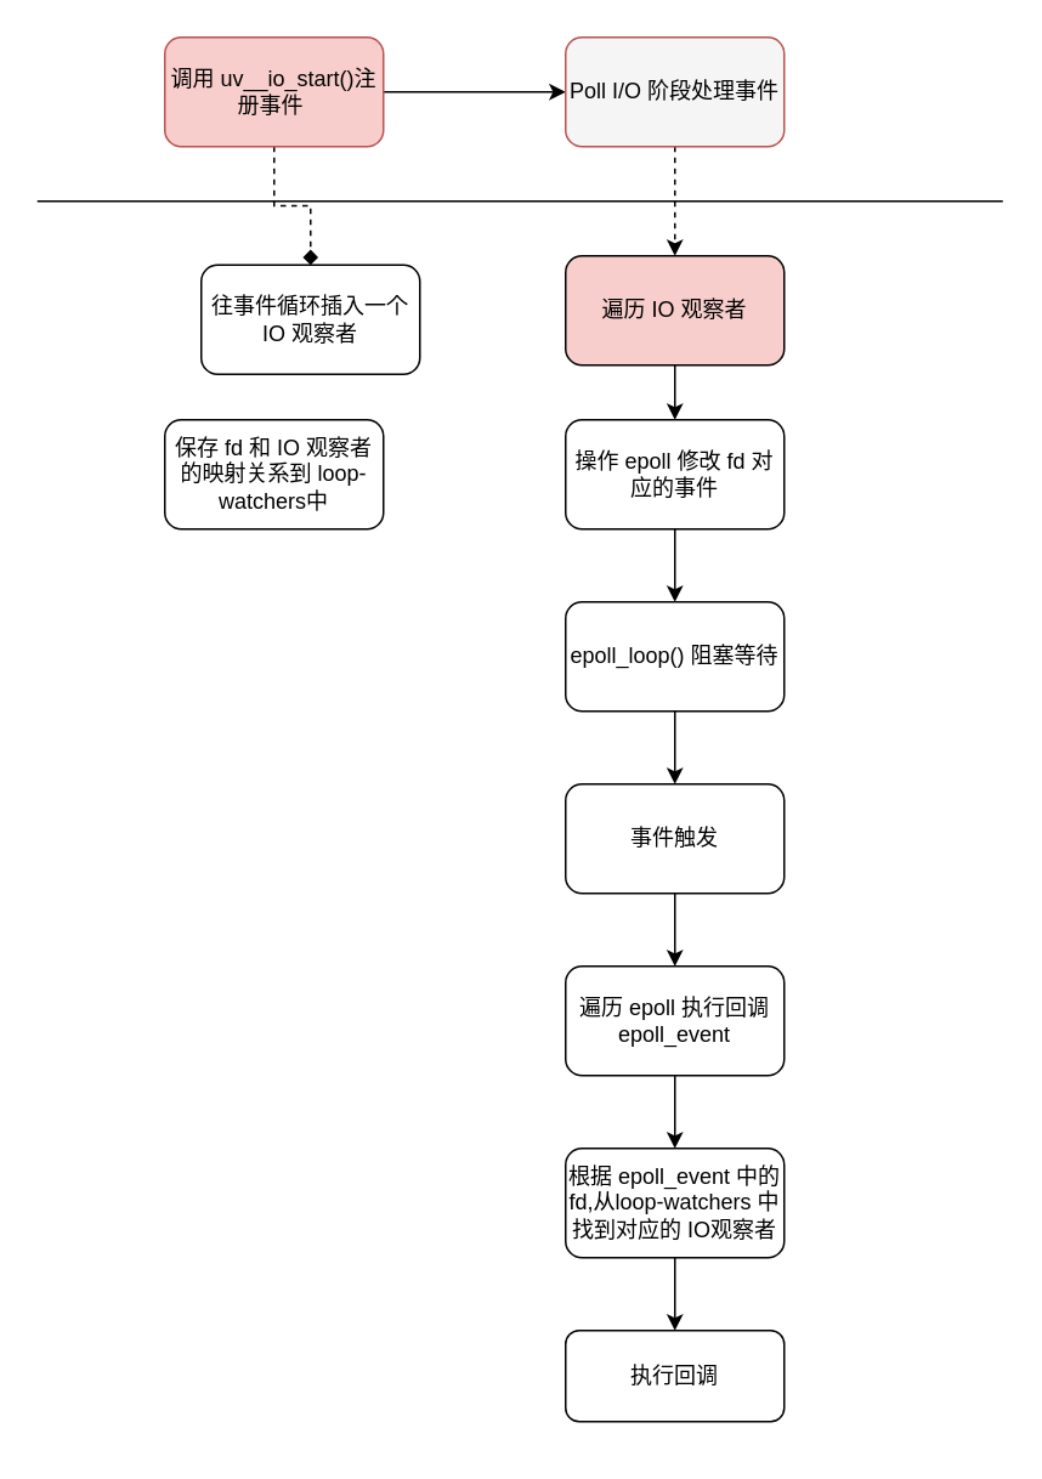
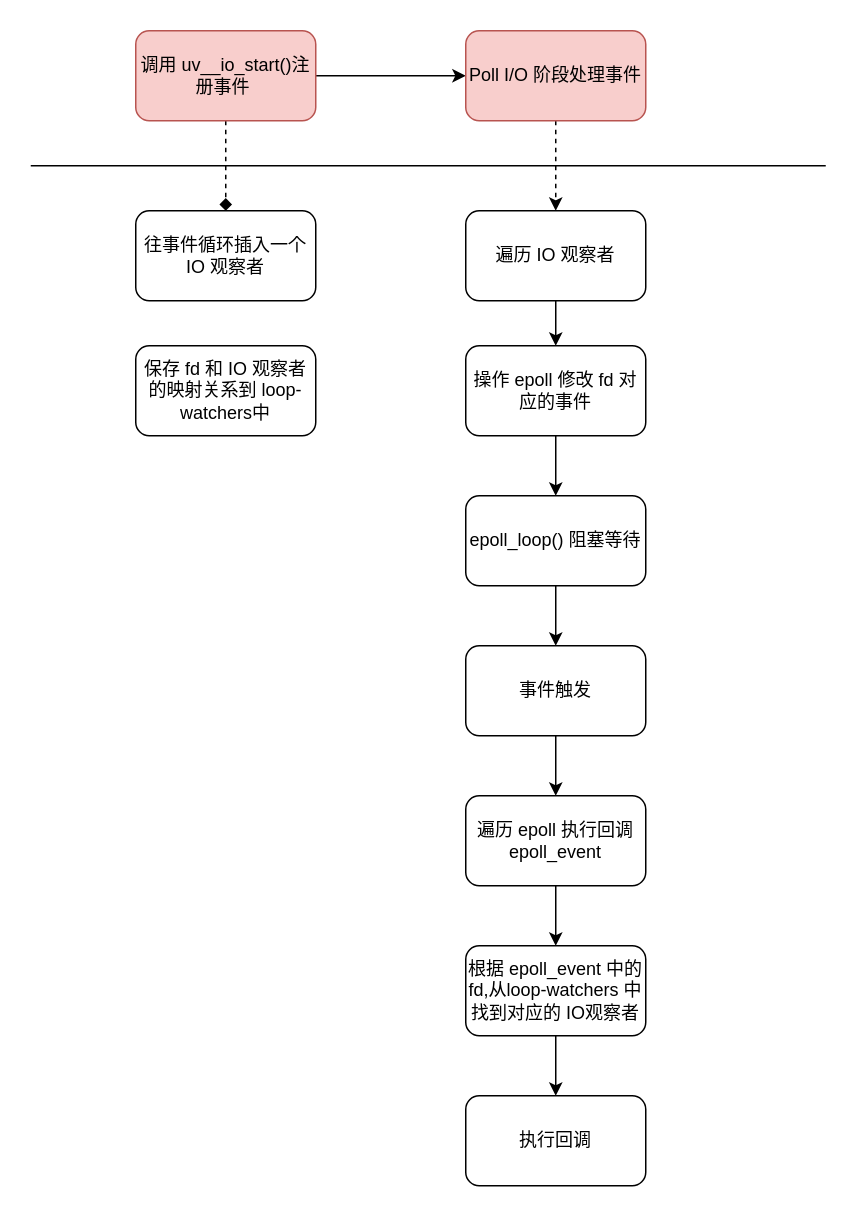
- <mxCell id="8" value="Poll I/O 阶段处理事件" style="rounded=1;whiteSpace=wrap;html=1;fillColor=#f5f5f5;strokeColor=#b85450;" vertex="1" parent="1"><mxGeometry x="310" y="20" width="120" height="60" as="geometry" /></mxCell>
+ <mxCell id="8" value="Poll I/O 阶段处理事件" style="rounded=1;whiteSpace=wrap;html=1;fillColor=#f8cecc;strokeColor=#b85450;" vertex="1" parent="1"><mxGeometry x="310" y="20" width="120" height="60" as="geometry" /></mxCell>
- <mxCell id="10" value="遍历 IO 观察者" style="rounded=1;whiteSpace=wrap;html=1;fillColor=#f8cecc;" vertex="1" parent="1"><mxGeometry x="310" y="140" width="120" height="60" as="geometry" /></mxCell>
+ <mxCell id="10" value="遍历 IO 观察者" style="rounded=1;whiteSpace=wrap;html=1;" vertex="1" parent="1"><mxGeometry x="310" y="140" width="120" height="60" as="geometry" /></mxCell>
- <mxCell id="5" value="往事件循环插入一个 IO 观察者" style="rounded=1;whiteSpace=wrap;html=1;" vertex="1" parent="1"><mxGeometry x="110" y="145" width="120" height="60" as="geometry" /></mxCell>
+ <mxCell id="5" value="往事件循环插入一个 IO 观察者" style="rounded=1;whiteSpace=wrap;html=1;" vertex="1" parent="1"><mxGeometry x="90" y="140" width="120" height="60" as="geometry" /></mxCell>
- <mxCell id="21" value="执行回调" style="rounded=1;whiteSpace=wrap;html=1;" vertex="1" parent="1"><mxGeometry x="310" y="730" width="120" height="50" as="geometry" /></mxCell>
+ <mxCell id="21" value="执行回调" style="rounded=1;whiteSpace=wrap;html=1;" vertex="1" parent="1"><mxGeometry x="310" y="730" width="120" height="60" as="geometry" /></mxCell>
